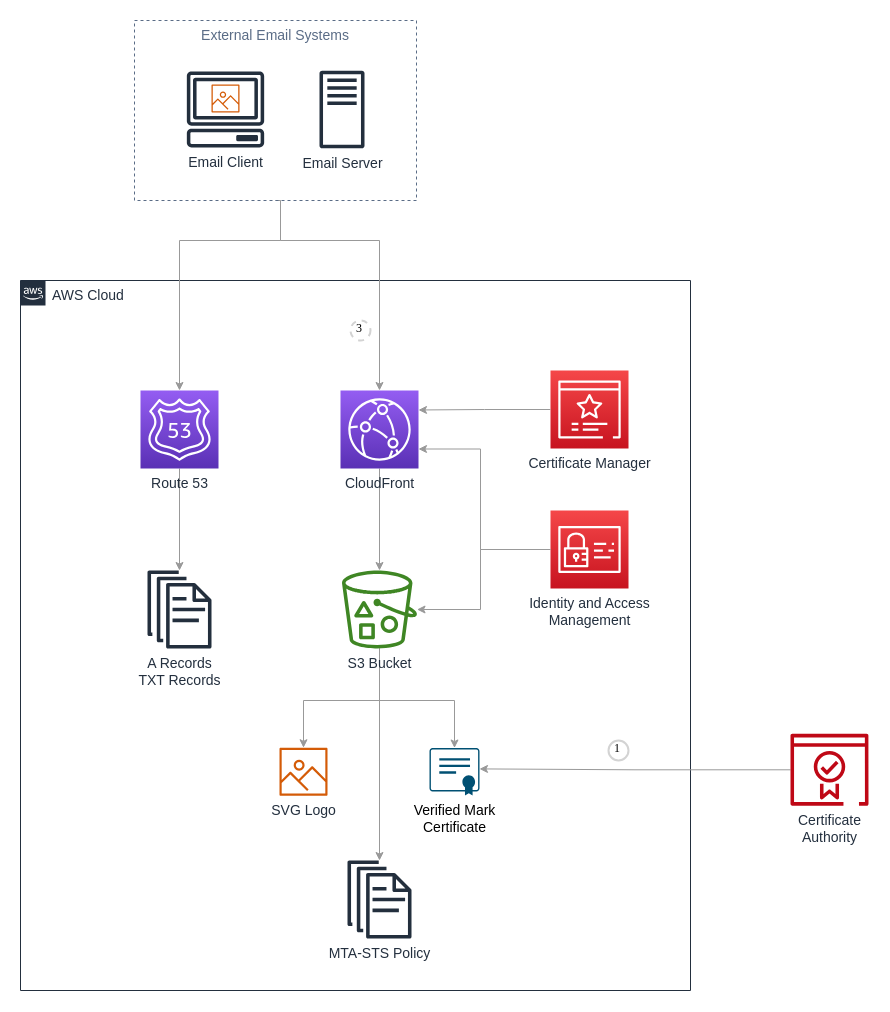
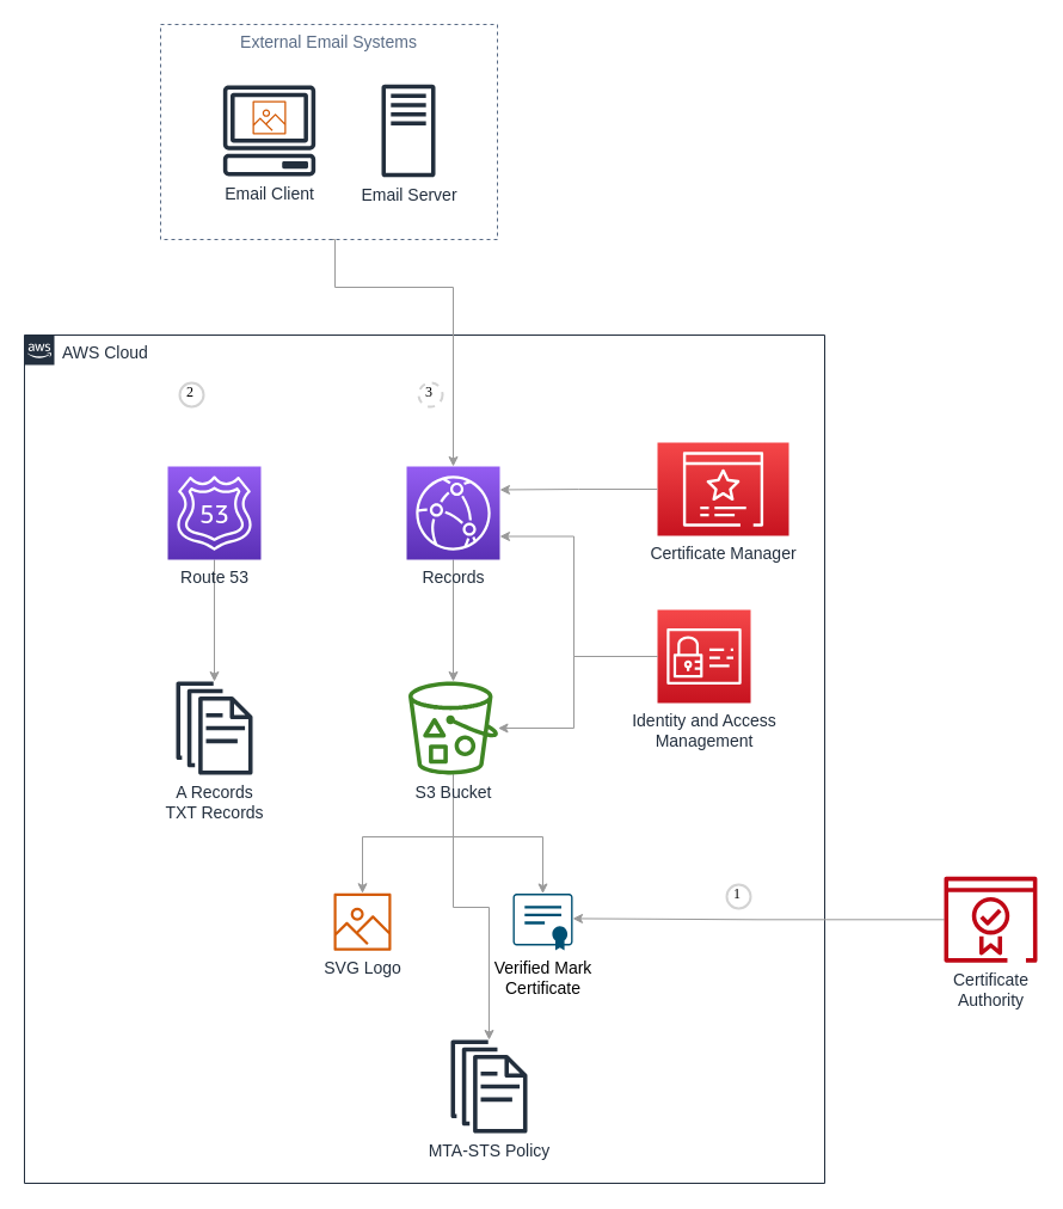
- <mxCell id="28" style="edgeStyle=orthogonalEdgeStyle;rounded=0;orthogonalLoop=1;jettySize=auto;html=1;entryX=0.5;entryY=0;entryDx=0;entryDy=0;entryPerimeter=0;fontSize=14;strokeColor=#999999;" parent="1" source="30" target="12" edge="1"><mxGeometry relative="1" as="geometry"><Array as="points"><mxPoint x="280" y="240" /><mxPoint x="179" y="240" /></Array></mxGeometry></mxCell>
+ <mxCell id="8" value="2" style="ellipse;whiteSpace=wrap;html=1;aspect=fixed;strokeWidth=2;fontFamily=Tahoma;spacingBottom=4;spacingRight=2;strokeColor=#d3d3d3;" vertex="1" parent="2"><mxGeometry x="130" y="40" width="20" height="20" as="geometry" /></mxCell>
- <mxCell id="4" value="Certificate Manager" style="sketch=0;points=[[0,0,0],[0.25,0,0],[0.5,0,0],[0.75,0,0],[1,0,0],[0,1,0],[0.25,1,0],[0.5,1,0],[0.75,1,0],[1,1,0],[0,0.25,0],[0,0.5,0],[0,0.75,0],[1,0.25,0],[1,0.5,0],[1,0.75,0]];outlineConnect=0;fontColor=#232F3E;gradientColor=#F54749;gradientDirection=north;fillColor=#C7131F;strokeColor=#ffffff;dashed=0;verticalLabelPosition=bottom;verticalAlign=top;align=center;html=1;fontSize=14;fontStyle=0;aspect=fixed;shape=mxgraph.aws4.resourceIcon;resIcon=mxgraph.aws4.certificate_manager_3;" parent="2" vertex="1"><mxGeometry x="530" y="90" width="78" height="78" as="geometry" /></mxCell>
+ <mxCell id="4" value="Certificate Manager" style="sketch=0;points=[[0,0,0],[0.25,0,0],[0.5,0,0],[0.75,0,0],[1,0,0],[0,1,0],[0.25,1,0],[0.5,1,0],[0.75,1,0],[1,1,0],[0,0.25,0],[0,0.5,0],[0,0.75,0],[1,0.25,0],[1,0.5,0],[1,0.75,0]];outlineConnect=0;fontColor=#232F3E;gradientColor=#F54749;gradientDirection=north;fillColor=#C7131F;strokeColor=#ffffff;dashed=0;verticalLabelPosition=bottom;verticalAlign=top;align=center;html=1;fontSize=14;fontStyle=0;aspect=fixed;shape=mxgraph.aws4.resourceIcon;resIcon=mxgraph.aws4.certificate_manager_3;" parent="2" vertex="1"><mxGeometry x="530" y="90" width="110" height="78" as="geometry" /></mxCell>
- <mxCell id="14" value="CloudFront" style="sketch=0;points=[[0,0,0],[0.25,0,0],[0.5,0,0],[0.75,0,0],[1,0,0],[0,1,0],[0.25,1,0],[0.5,1,0],[0.75,1,0],[1,1,0],[0,0.25,0],[0,0.5,0],[0,0.75,0],[1,0.25,0],[1,0.5,0],[1,0.75,0]];outlineConnect=0;fontColor=#232F3E;gradientColor=#945DF2;gradientDirection=north;fillColor=#5A30B5;strokeColor=#ffffff;dashed=0;verticalLabelPosition=bottom;verticalAlign=top;align=center;html=1;fontSize=14;fontStyle=0;aspect=fixed;shape=mxgraph.aws4.resourceIcon;resIcon=mxgraph.aws4.cloudfront;" parent="1" vertex="1"><mxGeometry x="340" y="390" width="78" height="78" as="geometry" /></mxCell>
+ <mxCell id="14" value="Records" style="sketch=0;points=[[0,0,0],[0.25,0,0],[0.5,0,0],[0.75,0,0],[1,0,0],[0,1,0],[0.25,1,0],[0.5,1,0],[0.75,1,0],[1,1,0],[0,0.25,0],[0,0.5,0],[0,0.75,0],[1,0.25,0],[1,0.5,0],[1,0.75,0]];outlineConnect=0;fontColor=#232F3E;gradientColor=#945DF2;gradientDirection=north;fillColor=#5A30B5;strokeColor=#ffffff;dashed=0;verticalLabelPosition=bottom;verticalAlign=top;align=center;html=1;fontSize=14;fontStyle=0;aspect=fixed;shape=mxgraph.aws4.resourceIcon;resIcon=mxgraph.aws4.cloudfront;" parent="1" vertex="1"><mxGeometry x="340" y="390" width="78" height="78" as="geometry" /></mxCell>
- <mxCell id="6" value="MTA-STS Policy" style="sketch=0;outlineConnect=0;fontColor=#232F3E;gradientColor=none;fillColor=#232F3D;strokeColor=none;dashed=0;verticalLabelPosition=bottom;verticalAlign=top;align=center;html=1;fontSize=14;fontStyle=0;aspect=fixed;pointerEvents=1;shape=mxgraph.aws4.documents;" parent="2" vertex="1"><mxGeometry x="327" y="580" width="64" height="78" as="geometry" /></mxCell>
+ <mxCell id="6" value="MTA-STS Policy" style="sketch=0;outlineConnect=0;fontColor=#232F3E;gradientColor=none;fillColor=#232F3D;strokeColor=none;dashed=0;verticalLabelPosition=bottom;verticalAlign=top;align=center;html=1;fontSize=14;fontStyle=0;aspect=fixed;pointerEvents=1;shape=mxgraph.aws4.documents;" parent="2" vertex="1"><mxGeometry x="357" y="590" width="64" height="78" as="geometry" /></mxCell>
